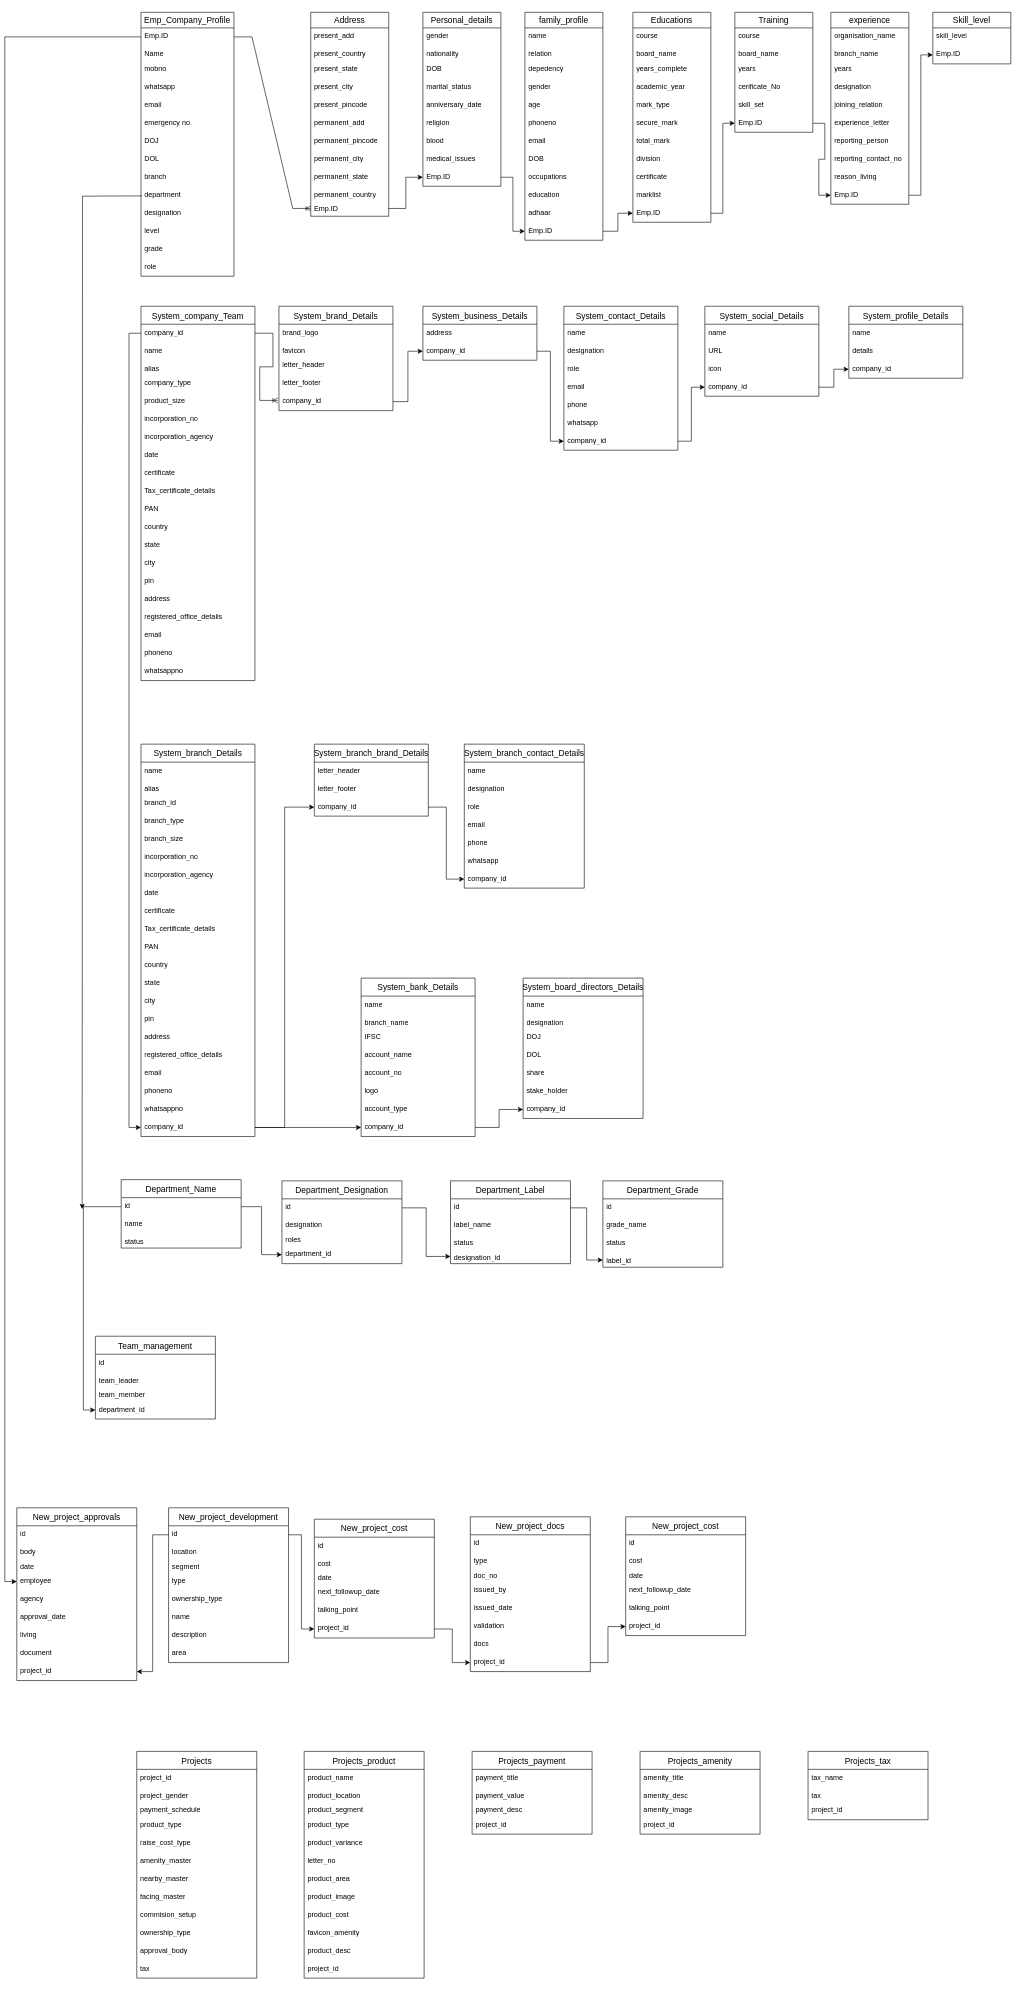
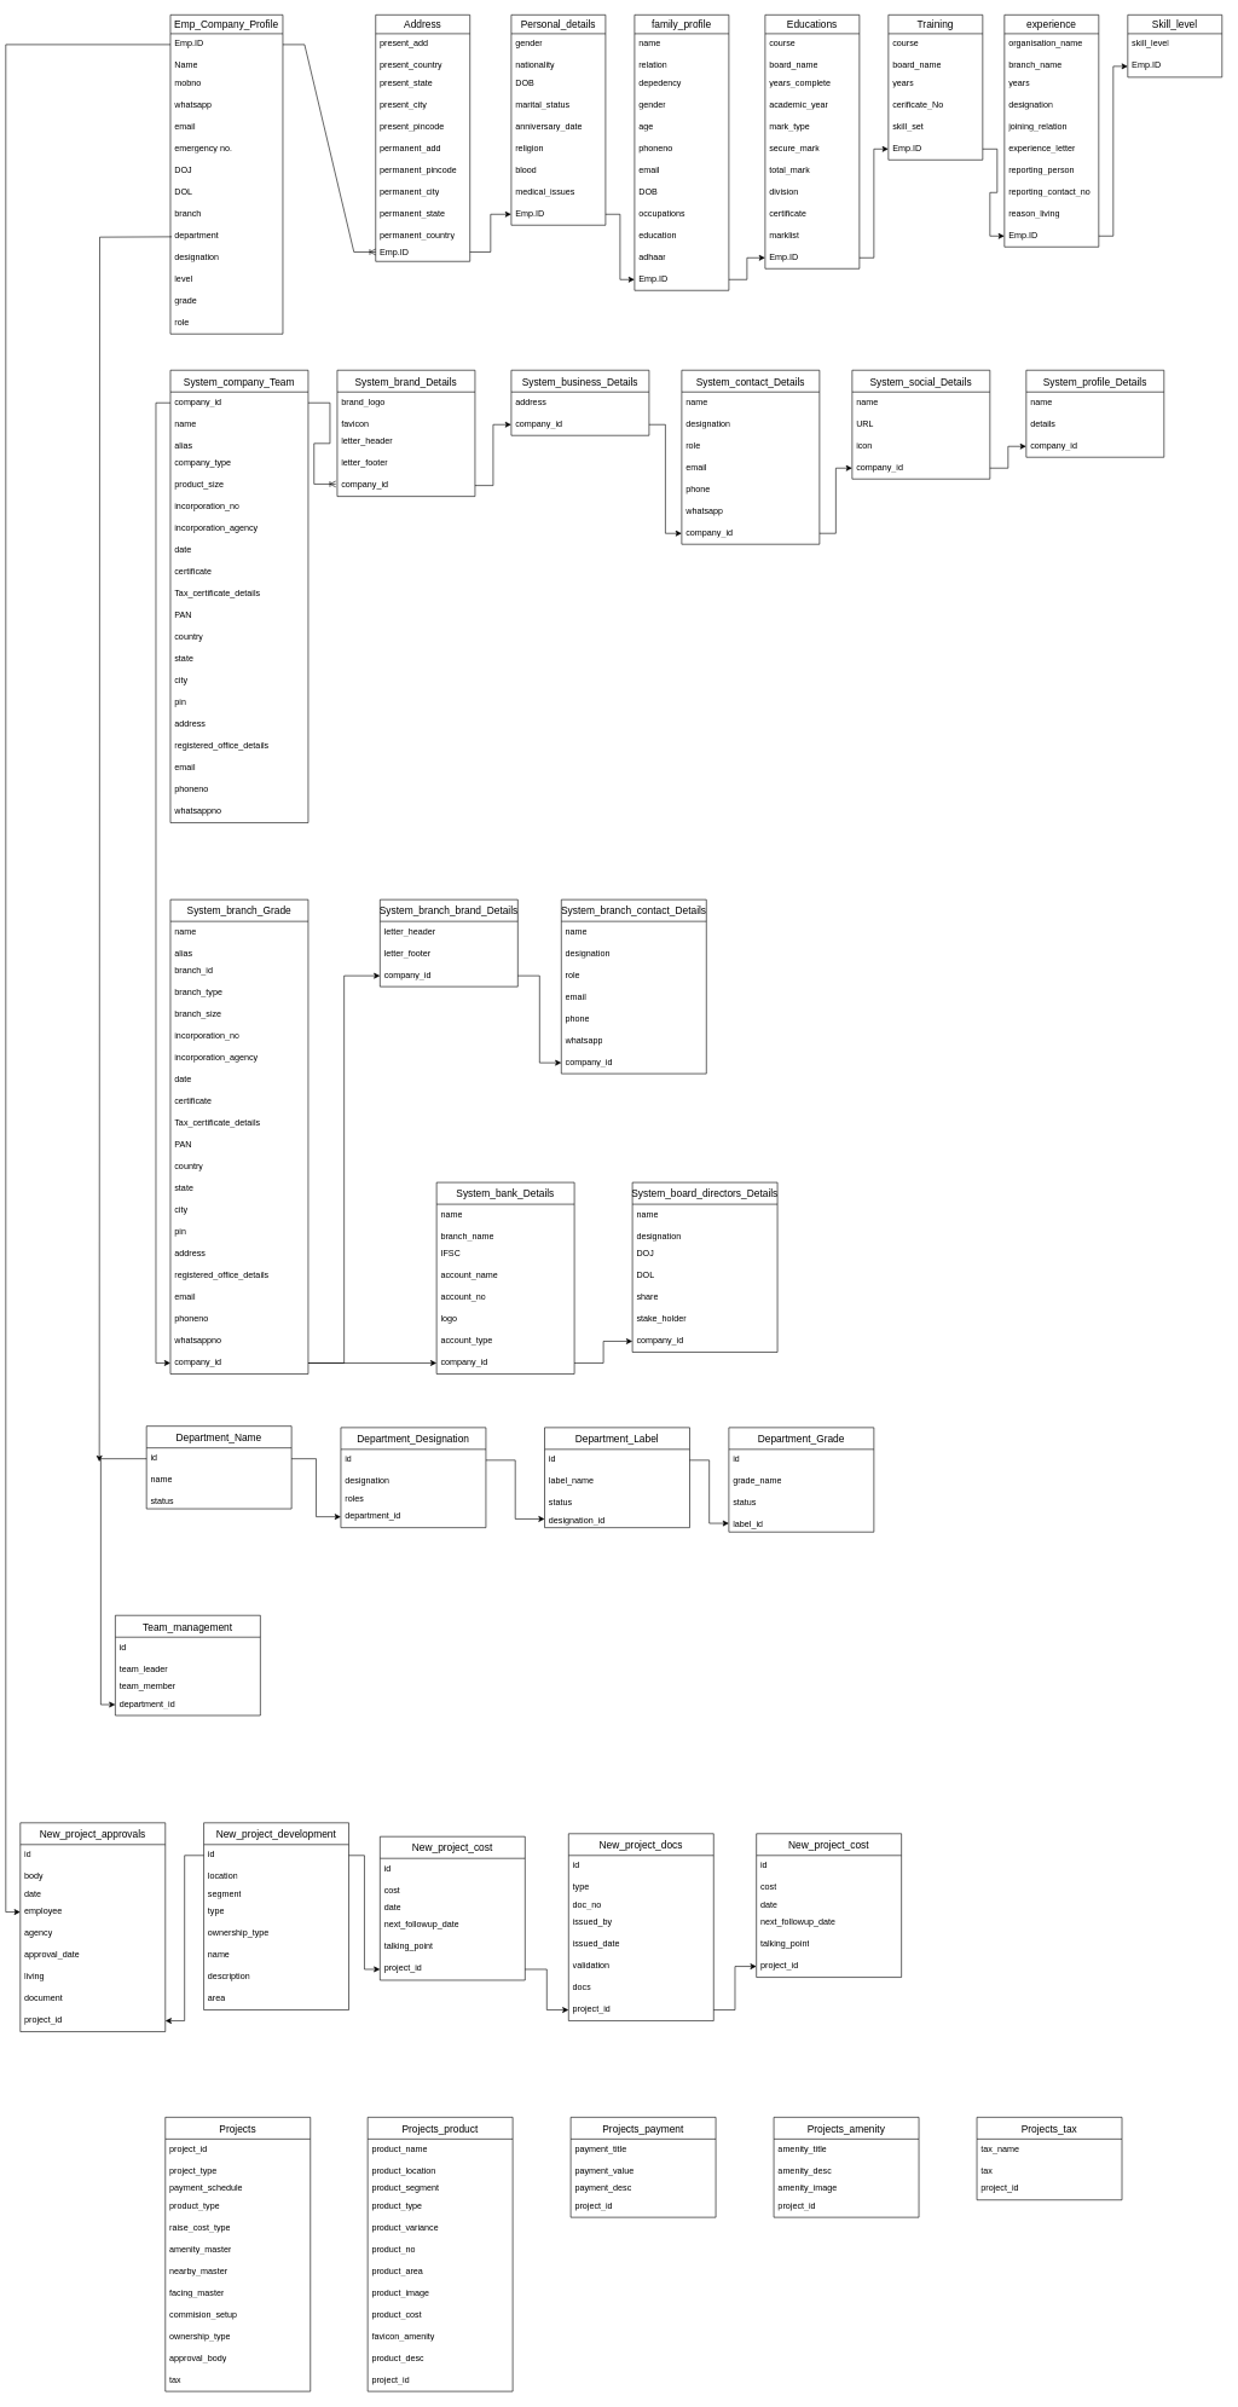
- <mxCell id="132" value="System_branch_Details" style="swimlane;fontStyle=0;childLayout=stackLayout;horizontal=1;startSize=30;horizontalStack=0;resizeParent=1;resizeParentMax=0;resizeLast=0;collapsible=1;marginBottom=0;align=center;fontSize=14;" parent="1" vertex="1"><mxGeometry x="227" y="1240" width="190" height="654" as="geometry" /></mxCell>
+ <mxCell id="132" value="System_branch_Grade" style="swimlane;fontStyle=0;childLayout=stackLayout;horizontal=1;startSize=30;horizontalStack=0;resizeParent=1;resizeParentMax=0;resizeLast=0;collapsible=1;marginBottom=0;align=center;fontSize=14;" parent="1" vertex="1"><mxGeometry x="227" y="1240" width="190" height="654" as="geometry" /></mxCell>
- <mxCell id="183" value="project_gender" style="text;strokeColor=none;fillColor=none;spacingLeft=4;spacingRight=4;overflow=hidden;rotatable=0;points=[[0,0.5],[1,0.5]];portConstraint=eastwest;fontSize=12;whiteSpace=wrap;html=1;" parent="181" vertex="1"><mxGeometry y="60" width="200" height="24" as="geometry" /></mxCell>
+ <mxCell id="183" value="project_type" style="text;strokeColor=none;fillColor=none;spacingLeft=4;spacingRight=4;overflow=hidden;rotatable=0;points=[[0,0.5],[1,0.5]];portConstraint=eastwest;fontSize=12;whiteSpace=wrap;html=1;" parent="181" vertex="1"><mxGeometry y="60" width="200" height="24" as="geometry" /></mxCell>
- <mxCell id="200" value="letter_no" style="text;strokeColor=none;fillColor=none;spacingLeft=4;spacingRight=4;overflow=hidden;rotatable=0;points=[[0,0.5],[1,0.5]];portConstraint=eastwest;fontSize=12;whiteSpace=wrap;html=1;" parent="194" vertex="1"><mxGeometry y="168" width="200" height="30" as="geometry" /></mxCell>
+ <mxCell id="200" value="product_no" style="text;strokeColor=none;fillColor=none;spacingLeft=4;spacingRight=4;overflow=hidden;rotatable=0;points=[[0,0.5],[1,0.5]];portConstraint=eastwest;fontSize=12;whiteSpace=wrap;html=1;" parent="194" vertex="1"><mxGeometry y="168" width="200" height="30" as="geometry" /></mxCell>
